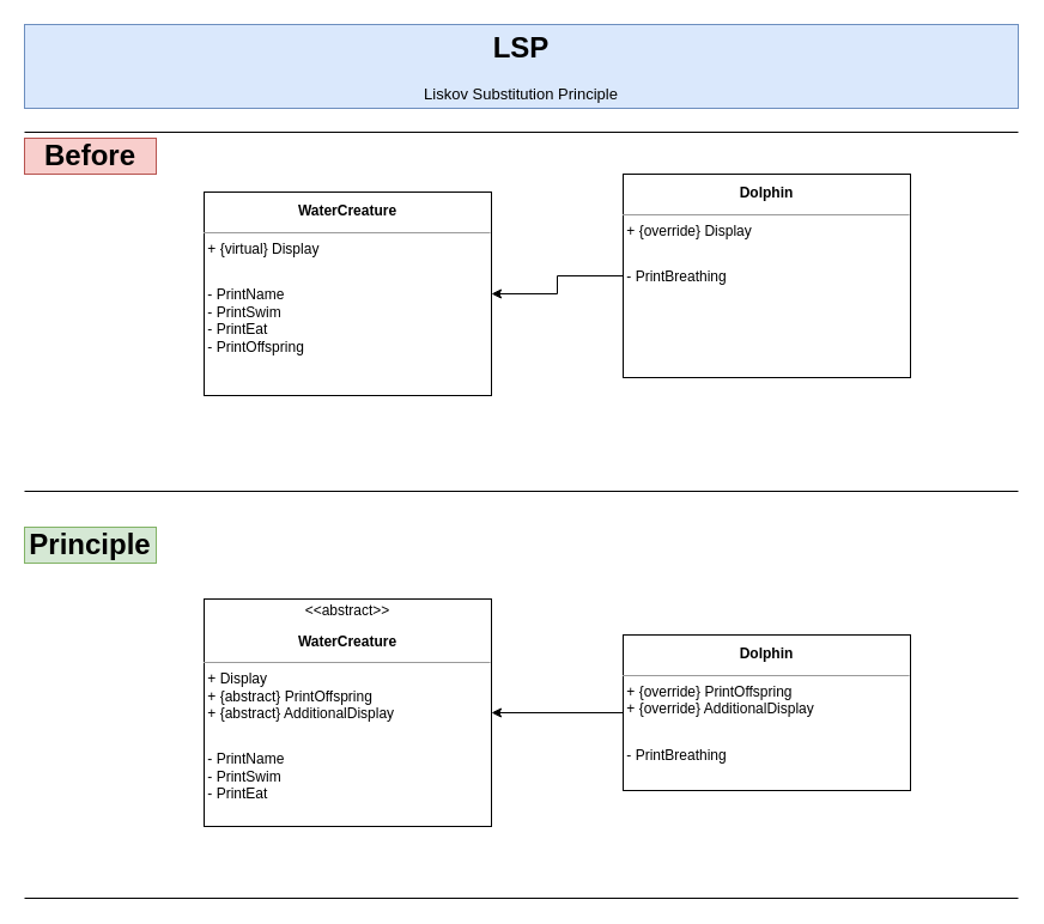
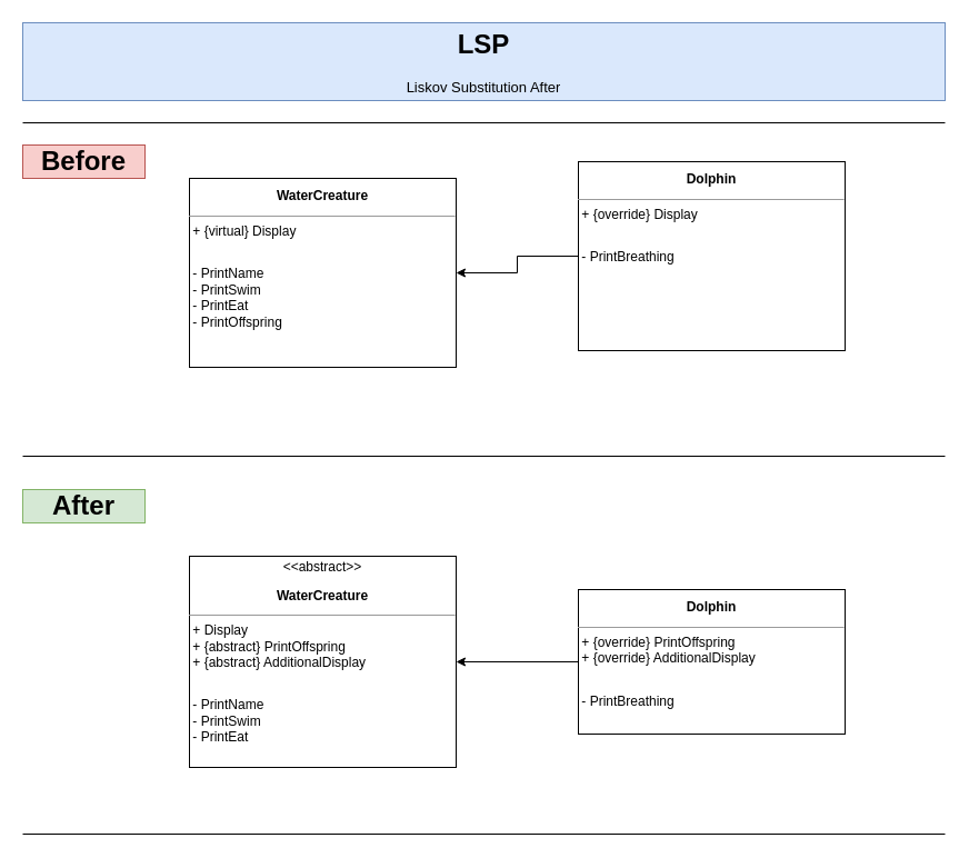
- <mxCell id="2" value="&lt;h1 style=&quot;&quot;&gt;LSP&lt;/h1&gt;&lt;p style=&quot;font-size: 13px;&quot;&gt;Liskov Substitution Principle&lt;/p&gt;" style="text;html=1;strokeColor=#6c8ebf;fillColor=#dae8fc;spacing=5;spacingTop=-20;whiteSpace=wrap;overflow=hidden;rounded=0;align=center;" parent="1" vertex="1"><mxGeometry x="20" y="20" width="830" height="70" as="geometry" /></mxCell>
+ <mxCell id="2" value="&lt;h1 style=&quot;&quot;&gt;LSP&lt;/h1&gt;&lt;p style=&quot;font-size: 13px;&quot;&gt;Liskov Substitution After&lt;/p&gt;" style="text;html=1;strokeColor=#6c8ebf;fillColor=#dae8fc;spacing=5;spacingTop=-20;whiteSpace=wrap;overflow=hidden;rounded=0;align=center;" parent="1" vertex="1"><mxGeometry x="20" y="20" width="830" height="70" as="geometry" /></mxCell>
- <mxCell id="3" value="&lt;h1&gt;Before&lt;/h1&gt;" style="text;html=1;strokeColor=#b85450;fillColor=#f8cecc;align=center;verticalAlign=middle;whiteSpace=wrap;rounded=0;" parent="1" vertex="1"><mxGeometry x="20" y="115" width="110" height="30" as="geometry" /></mxCell>
+ <mxCell id="3" value="&lt;h1&gt;Before&lt;/h1&gt;" style="text;html=1;strokeColor=#b85450;fillColor=#f8cecc;align=center;verticalAlign=middle;whiteSpace=wrap;rounded=0;" parent="1" vertex="1"><mxGeometry x="20" y="130" width="110" height="30" as="geometry" /></mxCell>
- <mxCell id="4" value="&lt;h1&gt;Principle&lt;/h1&gt;" style="text;html=1;strokeColor=#82b366;fillColor=#d5e8d4;align=center;verticalAlign=middle;whiteSpace=wrap;rounded=0;" parent="1" vertex="1"><mxGeometry x="20" y="440" width="110" height="30" as="geometry" /></mxCell>
+ <mxCell id="4" value="&lt;h1&gt;After&lt;/h1&gt;" style="text;html=1;strokeColor=#82b366;fillColor=#d5e8d4;align=center;verticalAlign=middle;whiteSpace=wrap;rounded=0;" parent="1" vertex="1"><mxGeometry x="20" y="440" width="110" height="30" as="geometry" /></mxCell>
